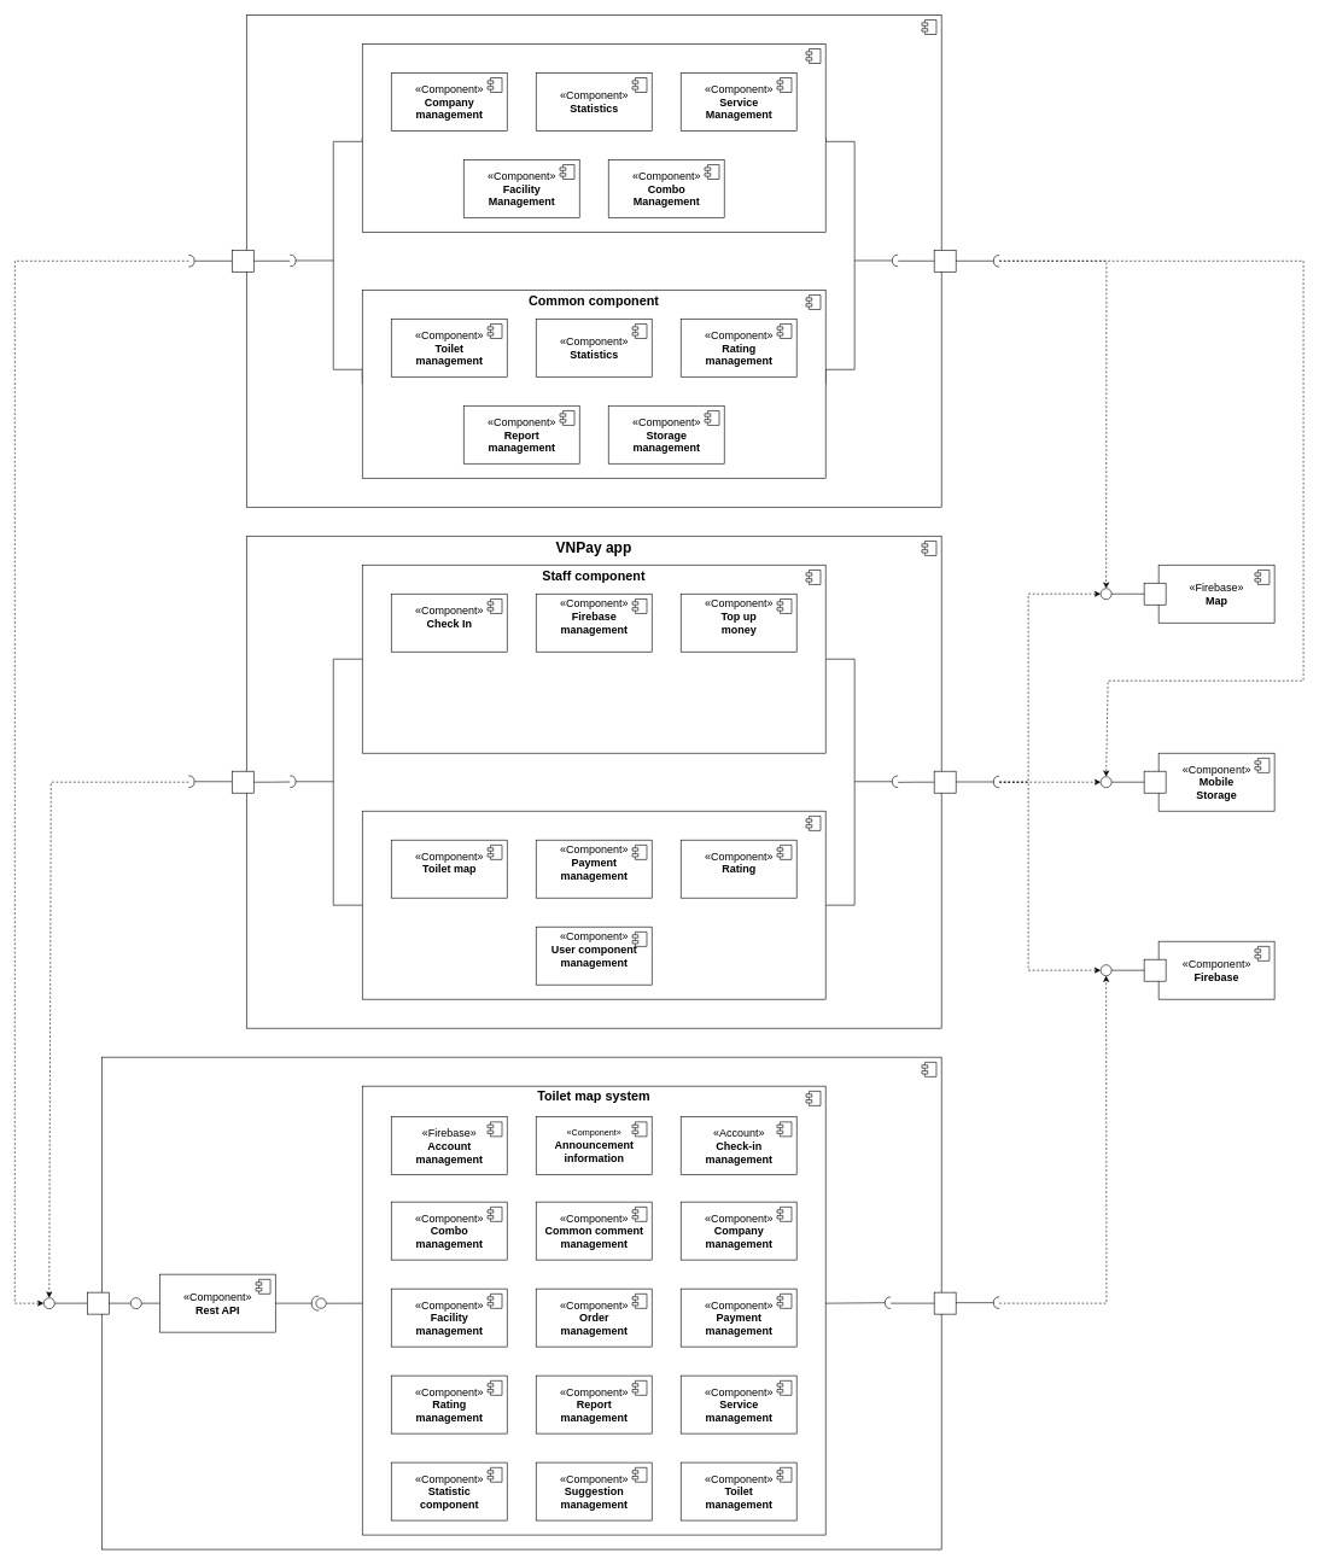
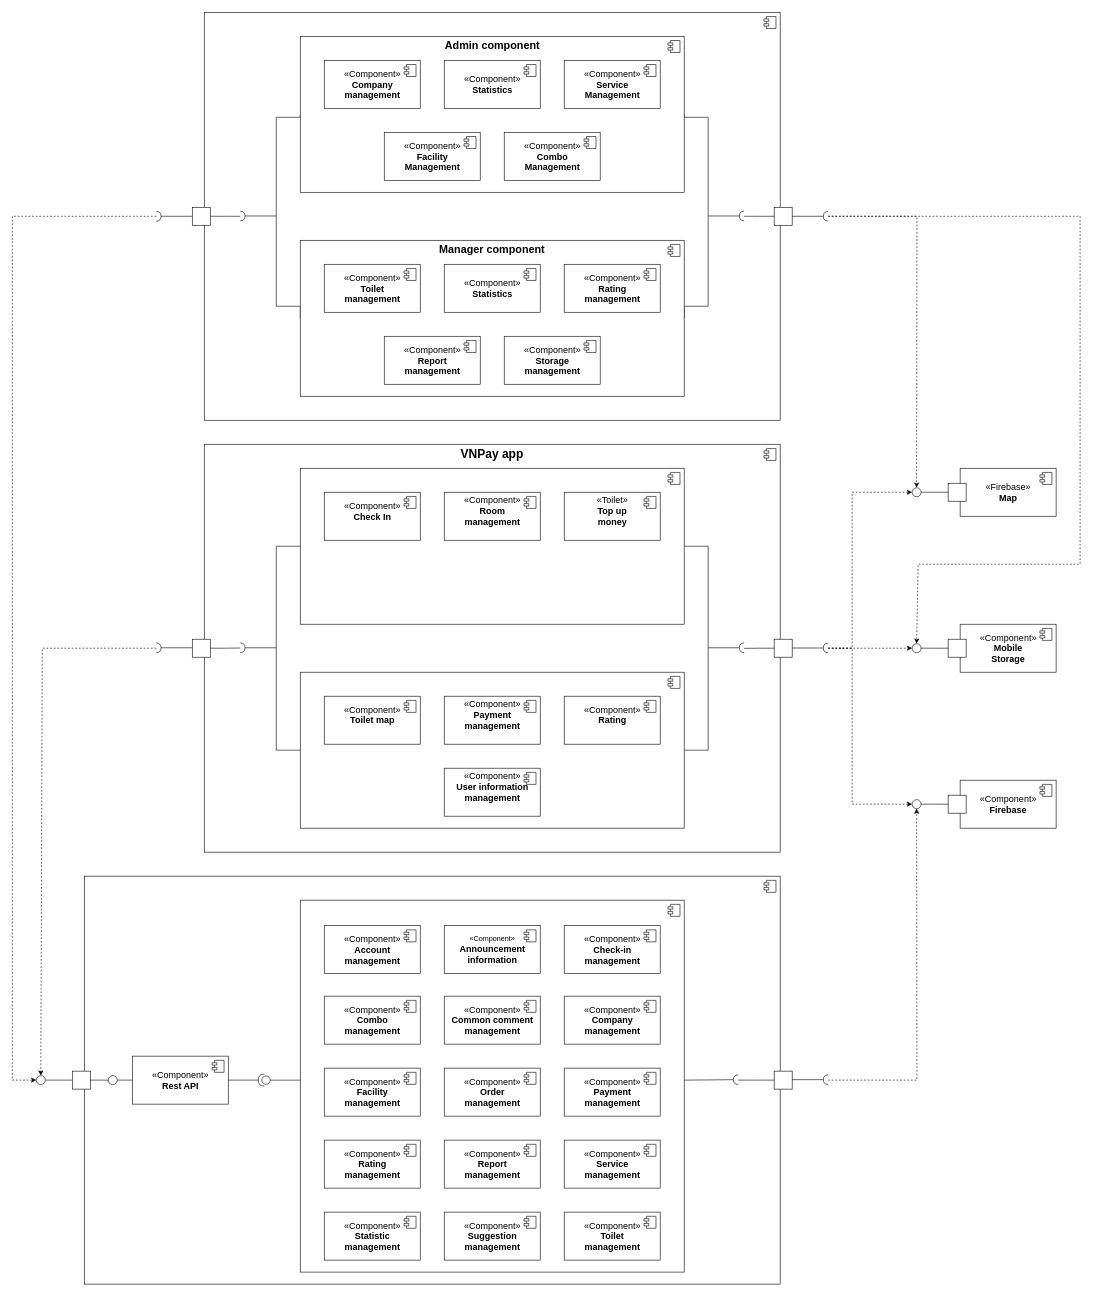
+ <mxCell id="8" value="&lt;font style=&quot;font-size: 18px;&quot;&gt;Admin component&lt;/font&gt;" style="text;html=1;strokeColor=none;fillColor=none;align=center;verticalAlign=middle;whiteSpace=wrap;rounded=0;fontSize=18;fontStyle=1" parent="1" vertex="1"><mxGeometry x="732.5" y="60" width="175" height="30" as="geometry" /></mxCell>
- <mxCell id="21" value="&lt;font style=&quot;font-size: 18px;&quot;&gt;Common component&lt;/font&gt;" style="text;html=1;strokeColor=none;fillColor=none;align=center;verticalAlign=middle;whiteSpace=wrap;rounded=0;fontSize=18;fontStyle=1" parent="1" vertex="1"><mxGeometry x="726.25" y="400" width="187.5" height="30" as="geometry" /></mxCell>
+ <mxCell id="21" value="&lt;font style=&quot;font-size: 18px;&quot;&gt;Manager component&lt;/font&gt;" style="text;html=1;strokeColor=none;fillColor=none;align=center;verticalAlign=middle;whiteSpace=wrap;rounded=0;fontSize=18;fontStyle=1" parent="1" vertex="1"><mxGeometry x="726.25" y="400" width="187.5" height="30" as="geometry" /></mxCell>
- <mxCell id="49" value="Staff component" style="text;html=1;strokeColor=none;fillColor=none;align=center;verticalAlign=middle;whiteSpace=wrap;rounded=0;fontSize=18;fontStyle=1" parent="1" vertex="1"><mxGeometry x="740" y="780" width="160" height="30" as="geometry" /></mxCell>
- <mxCell id="102" value="&lt;font style=&quot;font-size: 15px;&quot;&gt;«Component»&lt;br&gt;&lt;b&gt;Firebase&lt;br&gt;management&lt;br&gt;&lt;/b&gt;&lt;br&gt;&lt;/font&gt;" style="html=1;dropTarget=0;" parent="1" vertex="1"><mxGeometry x="740" y="820" width="160" height="80" as="geometry" /></mxCell>
+ <mxCell id="102" value="&lt;font style=&quot;font-size: 15px;&quot;&gt;«Component»&lt;br&gt;&lt;b&gt;Room&lt;br&gt;management&lt;br&gt;&lt;/b&gt;&lt;br&gt;&lt;/font&gt;" style="html=1;dropTarget=0;" parent="1" vertex="1"><mxGeometry x="740" y="820" width="160" height="80" as="geometry" /></mxCell>
- <mxCell id="104" value="&lt;font style=&quot;font-size: 15px;&quot;&gt;«Component»&lt;br&gt;&lt;b&gt;Top up&lt;br&gt;money&lt;br&gt;&lt;/b&gt;&lt;br&gt;&lt;/font&gt;" style="html=1;dropTarget=0;" parent="1" vertex="1"><mxGeometry x="940" y="820" width="160" height="80" as="geometry" /></mxCell>
+ <mxCell id="104" value="&lt;font style=&quot;font-size: 15px;&quot;&gt;«Toilet»&lt;br&gt;&lt;b&gt;Top up&lt;br&gt;money&lt;br&gt;&lt;/b&gt;&lt;br&gt;&lt;/font&gt;" style="html=1;dropTarget=0;" parent="1" vertex="1"><mxGeometry x="940" y="820" width="160" height="80" as="geometry" /></mxCell>
- <mxCell id="112" value="&lt;font style=&quot;font-size: 15px;&quot;&gt;«Component»&lt;br&gt;&lt;b&gt;User component&lt;br&gt;management&lt;br&gt;&lt;/b&gt;&lt;br&gt;&lt;/font&gt;" style="html=1;dropTarget=0;" parent="1" vertex="1"><mxGeometry x="740" y="1280" width="160" height="80" as="geometry" /></mxCell>
+ <mxCell id="112" value="&lt;font style=&quot;font-size: 15px;&quot;&gt;«Component»&lt;br&gt;&lt;b&gt;User information&lt;br&gt;management&lt;br&gt;&lt;/b&gt;&lt;br&gt;&lt;/font&gt;" style="html=1;dropTarget=0;" parent="1" vertex="1"><mxGeometry x="740" y="1280" width="160" height="80" as="geometry" /></mxCell>
- <mxCell id="65" value="Toilet map system" style="text;html=1;strokeColor=none;fillColor=none;align=center;verticalAlign=middle;whiteSpace=wrap;rounded=0;fontSize=18;fontStyle=1" parent="1" vertex="1"><mxGeometry x="740" y="1500" width="160" height="30" as="geometry" /></mxCell>
- <mxCell id="66" value="&lt;font style=&quot;font-size: 15px;&quot;&gt;«Firebase»&lt;br&gt;&lt;b&gt;Account&lt;br&gt;management&lt;/b&gt;&lt;br&gt;&lt;/font&gt;" style="html=1;dropTarget=0;" parent="1" vertex="1"><mxGeometry x="540" y="1542.5" width="160" height="80" as="geometry" /></mxCell>
+ <mxCell id="66" value="&lt;font style=&quot;font-size: 15px;&quot;&gt;«Component»&lt;br&gt;&lt;b&gt;Account&lt;br&gt;management&lt;/b&gt;&lt;br&gt;&lt;/font&gt;" style="html=1;dropTarget=0;" parent="1" vertex="1"><mxGeometry x="540" y="1542.5" width="160" height="80" as="geometry" /></mxCell>
- <mxCell id="74" value="&lt;font style=&quot;font-size: 15px;&quot;&gt;«Account»&lt;br&gt;&lt;b&gt;Check-in&lt;br&gt;management&lt;/b&gt;&lt;br&gt;&lt;/font&gt;" style="html=1;dropTarget=0;" parent="1" vertex="1"><mxGeometry x="940" y="1542.5" width="160" height="80" as="geometry" /></mxCell>
+ <mxCell id="74" value="&lt;font style=&quot;font-size: 15px;&quot;&gt;«Component»&lt;br&gt;&lt;b&gt;Check-in&lt;br&gt;management&lt;/b&gt;&lt;br&gt;&lt;/font&gt;" style="html=1;dropTarget=0;" parent="1" vertex="1"><mxGeometry x="940" y="1542.5" width="160" height="80" as="geometry" /></mxCell>
- <mxCell id="94" value="&lt;font style=&quot;font-size: 15px;&quot;&gt;«Component»&lt;br&gt;&lt;b&gt;Statistic&lt;br&gt;component&lt;/b&gt;&lt;br&gt;&lt;/font&gt;" style="html=1;dropTarget=0;" parent="1" vertex="1"><mxGeometry x="540" y="2020" width="160" height="80" as="geometry" /></mxCell>
+ <mxCell id="94" value="&lt;font style=&quot;font-size: 15px;&quot;&gt;«Component»&lt;br&gt;&lt;b&gt;Statistic&lt;br&gt;management&lt;/b&gt;&lt;br&gt;&lt;/font&gt;" style="html=1;dropTarget=0;" parent="1" vertex="1"><mxGeometry x="540" y="2020" width="160" height="80" as="geometry" /></mxCell>
